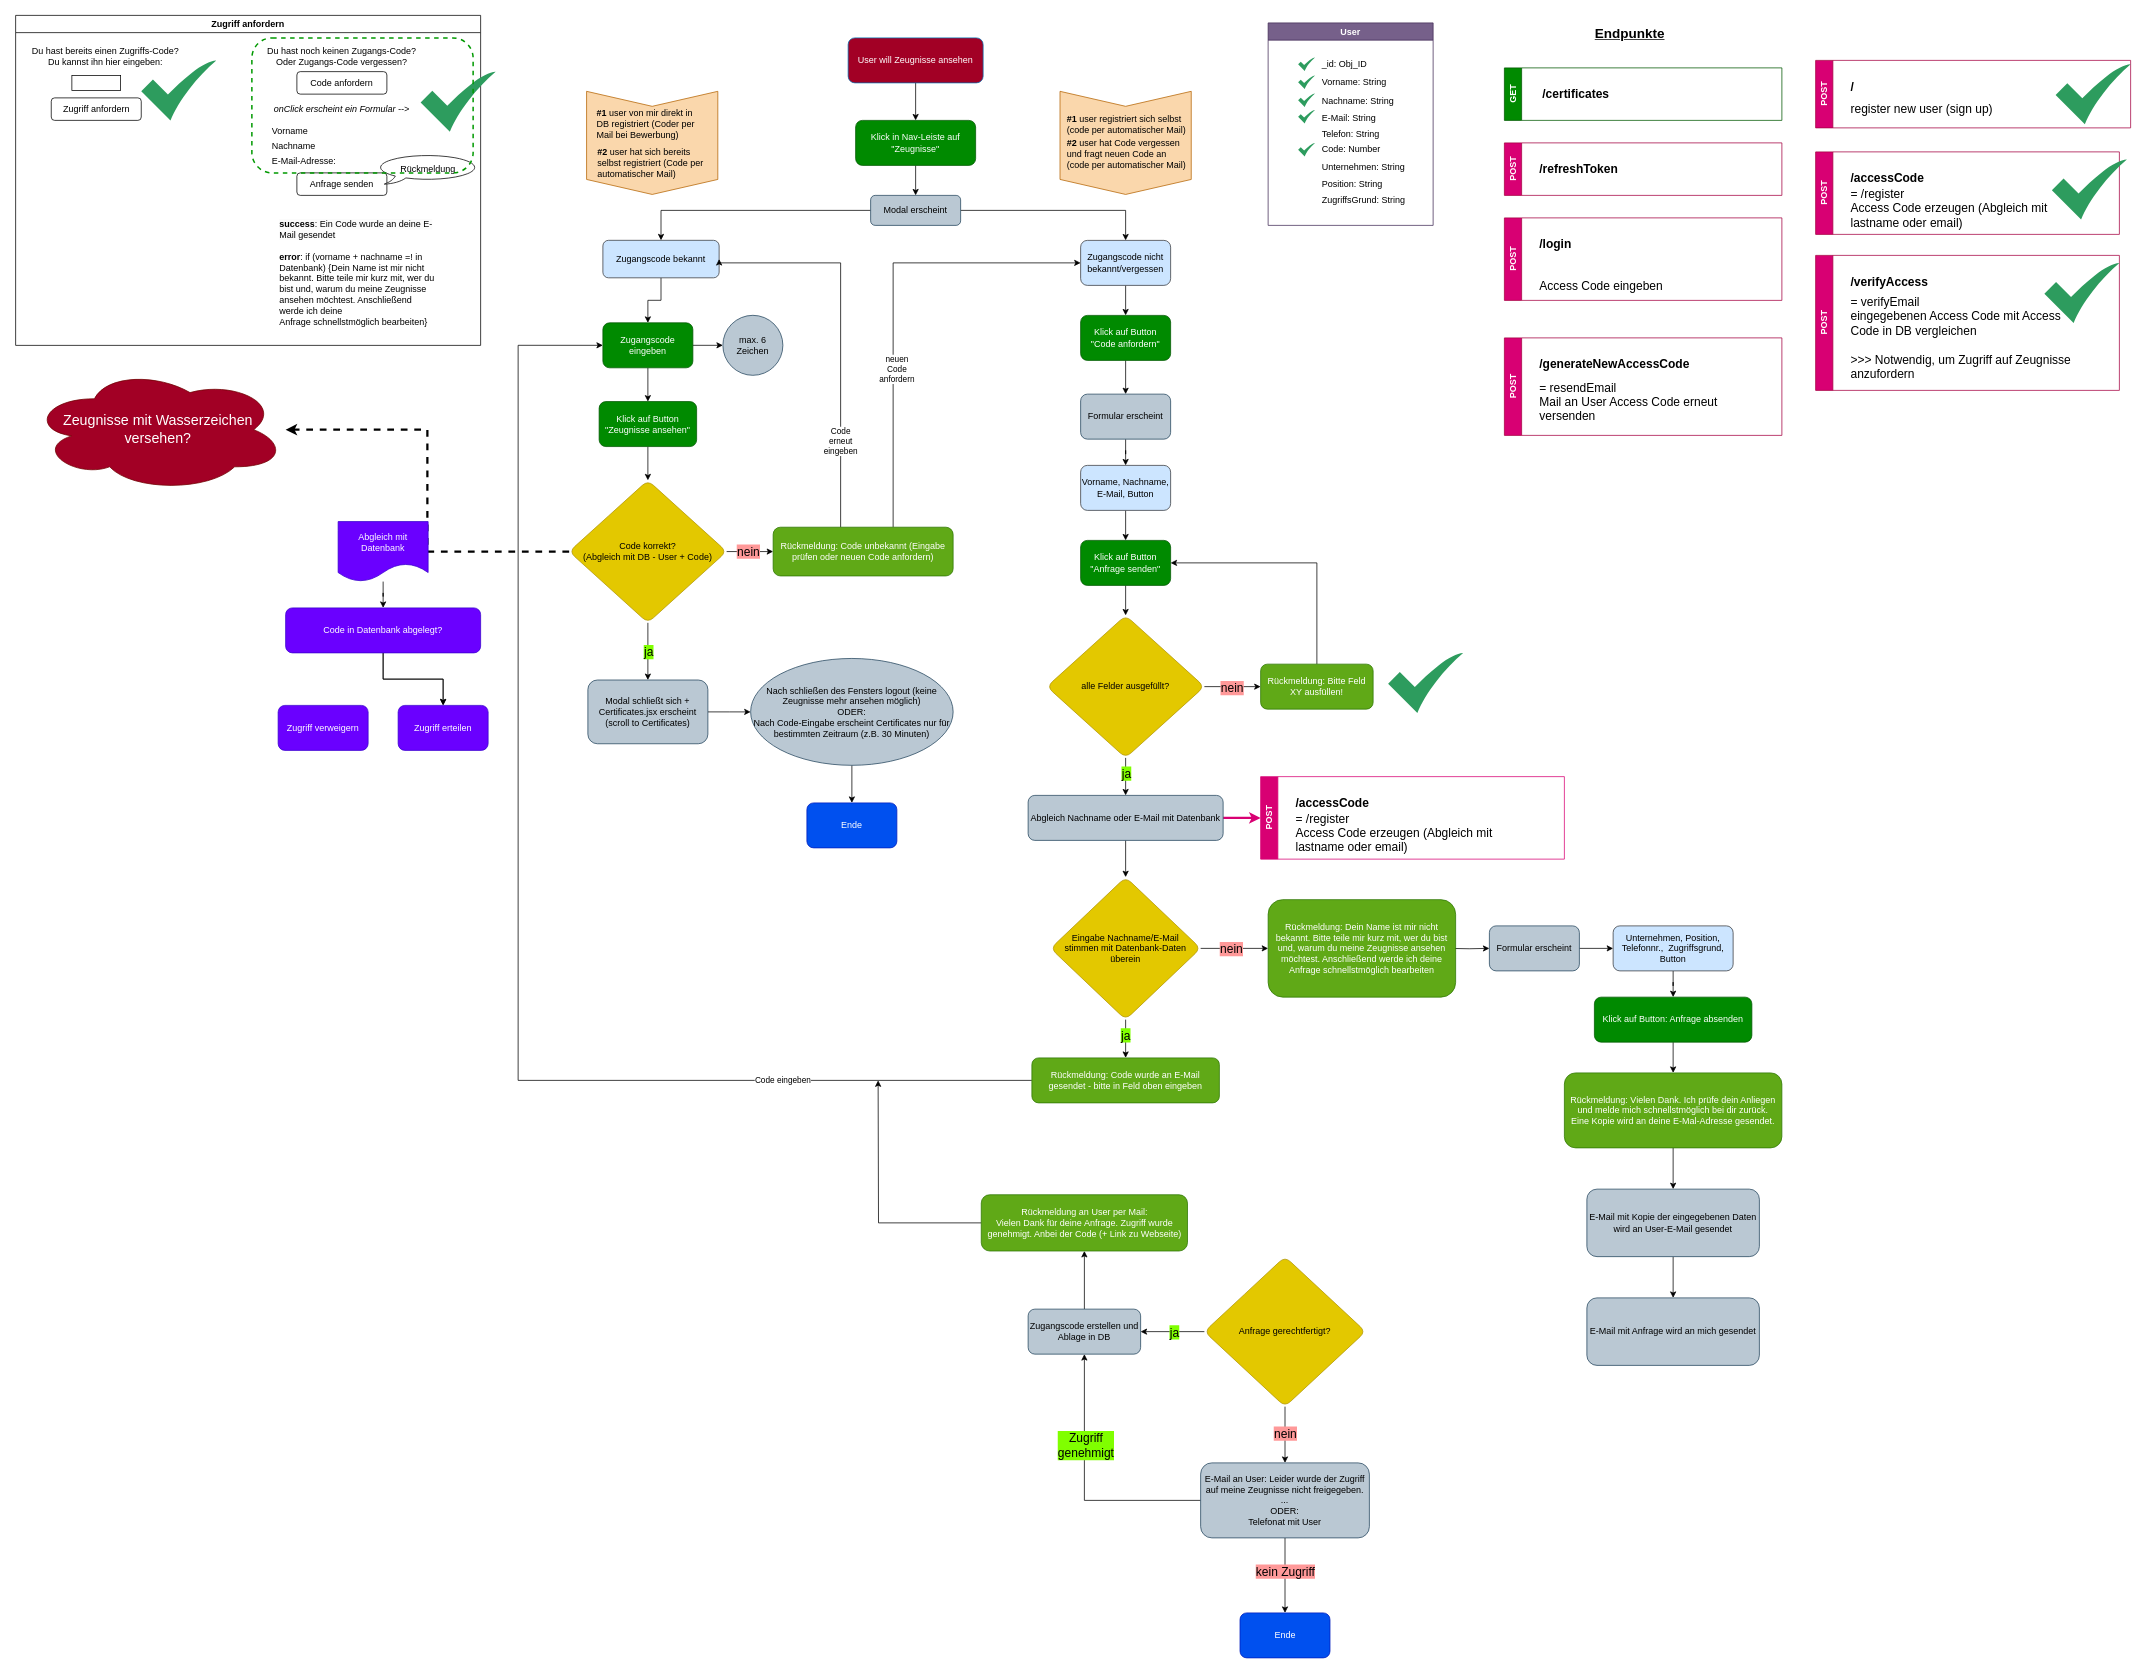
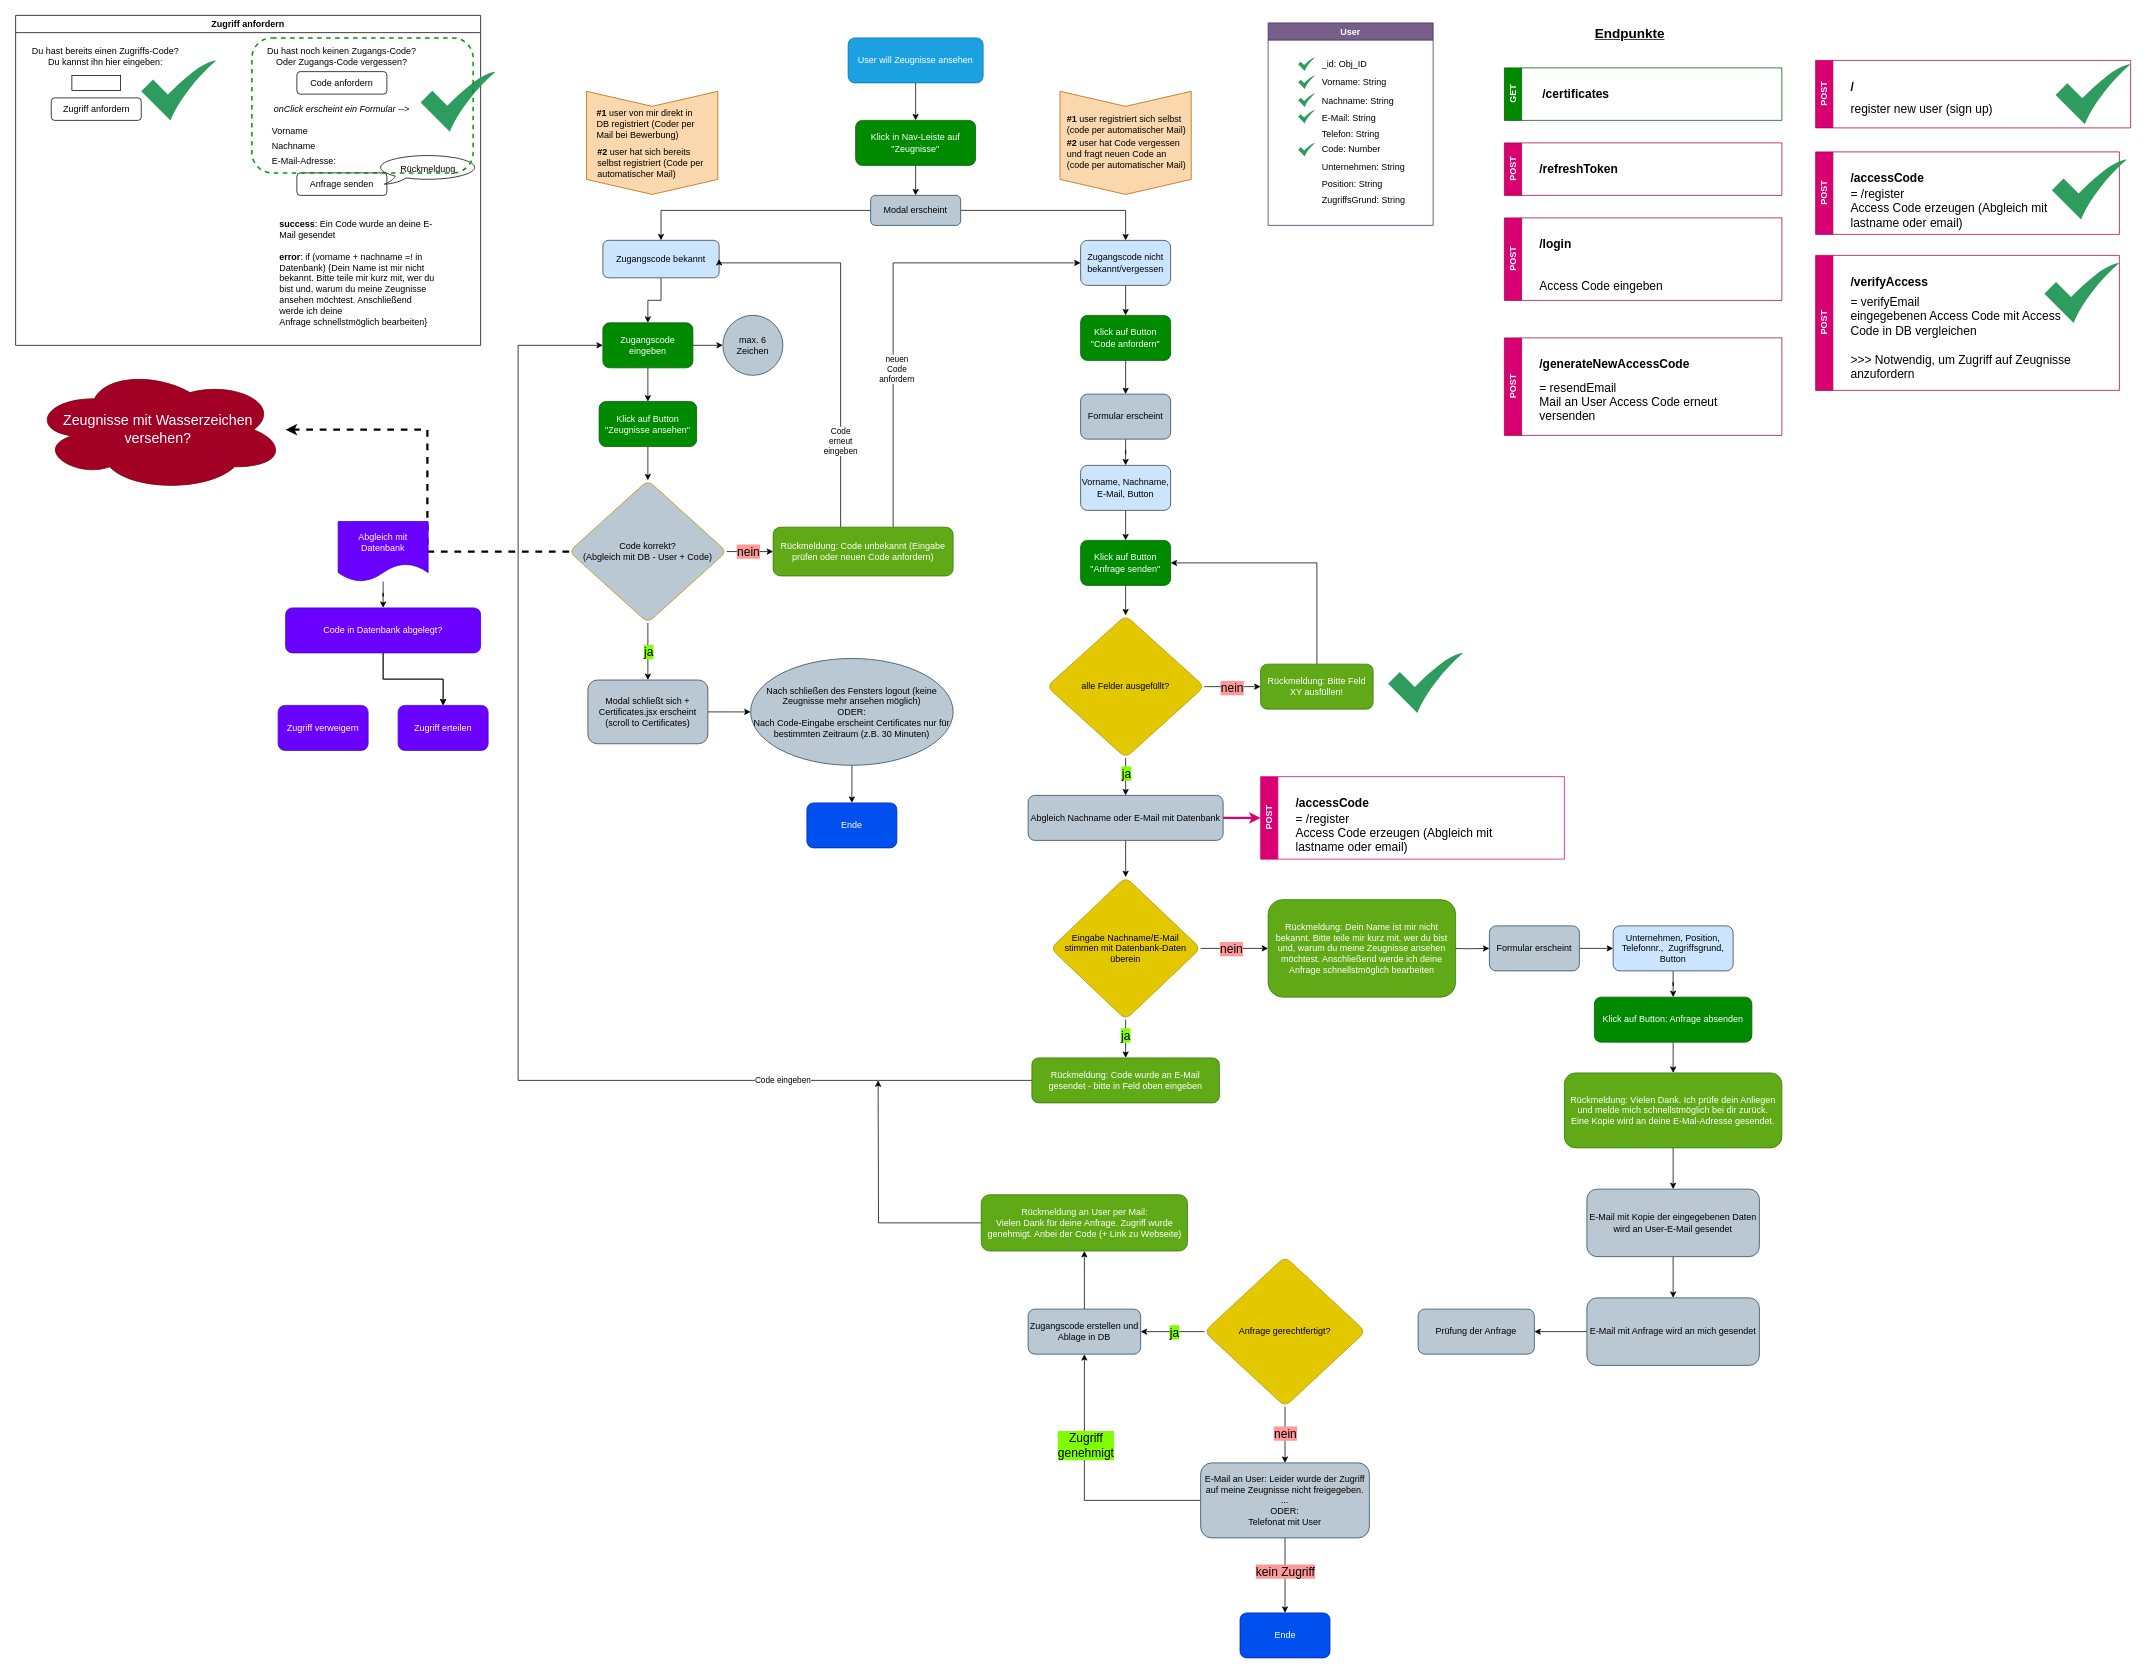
- <mxCell id="3" value="User will Zeugnisse ansehen" style="rounded=1;whiteSpace=wrap;html=1;fillColor=#a20025;fontColor=#ffffff;strokeColor=#006EAF;" parent="1" vertex="1"><mxGeometry x="1130" y="50" width="180" height="60" as="geometry" /></mxCell>
+ <mxCell id="3" value="User will Zeugnisse ansehen" style="rounded=1;whiteSpace=wrap;html=1;fillColor=#1ba1e2;fontColor=#ffffff;strokeColor=#006EAF;" parent="1" vertex="1"><mxGeometry x="1130" y="50" width="180" height="60" as="geometry" /></mxCell>
- <mxCell id="62" value="Code korrekt?&lt;div&gt;(Abgleich mit DB - User + Code)&lt;/div&gt;" style="rhombus;whiteSpace=wrap;html=1;fillColor=#e3c800;strokeColor=#B09500;fontColor=#000000;rounded=1;" parent="1" vertex="1"><mxGeometry x="758" y="639.93" width="210" height="190" as="geometry" /></mxCell>
+ <mxCell id="62" value="Code korrekt?&lt;div&gt;(Abgleich mit DB - User + Code)&lt;/div&gt;" style="rhombus;whiteSpace=wrap;html=1;fillColor=#bac8d3;strokeColor=#B09500;fontColor=#000000;rounded=1;" parent="1" vertex="1"><mxGeometry x="758" y="639.93" width="210" height="190" as="geometry" /></mxCell>
+ <mxCell id="113" value="Prüfung der Anfrage" style="whiteSpace=wrap;html=1;fillColor=#bac8d3;strokeColor=#23445d;rounded=1;" parent="1" vertex="1"><mxGeometry x="1890" y="1745" width="155" height="60" as="geometry" /></mxCell>
+ <mxCell id="111" value="" style="edgeStyle=orthogonalEdgeStyle;rounded=0;orthogonalLoop=1;jettySize=auto;html=1;" parent="1" source="112" target="113" edge="1"><mxGeometry relative="1" as="geometry" /></mxCell>
